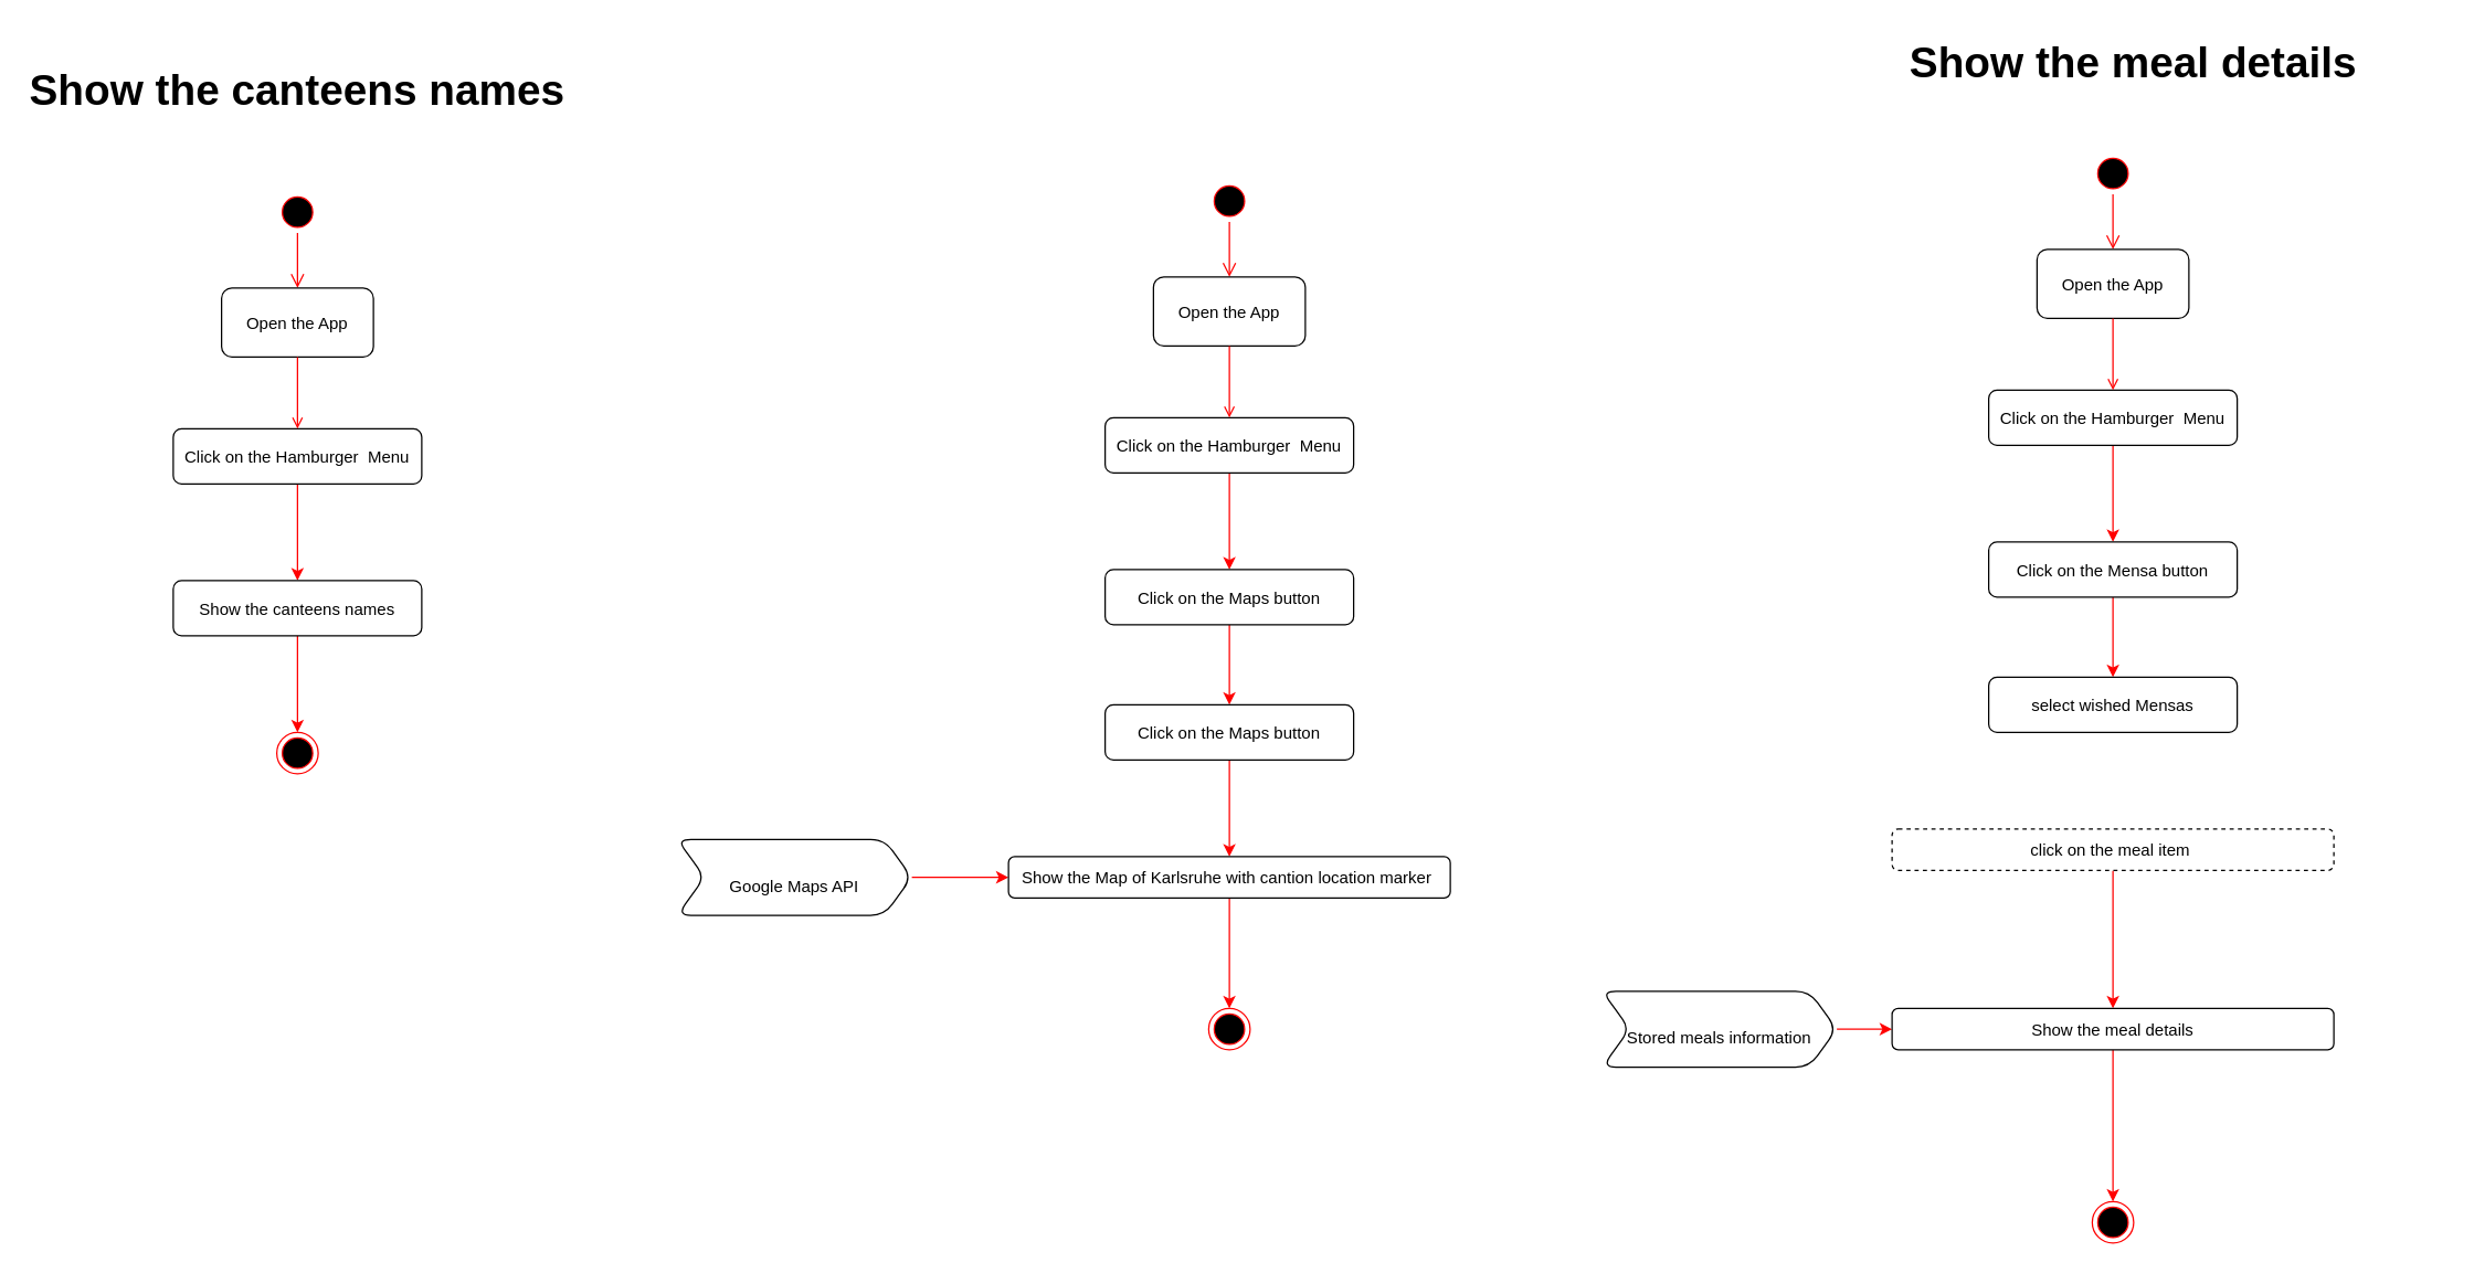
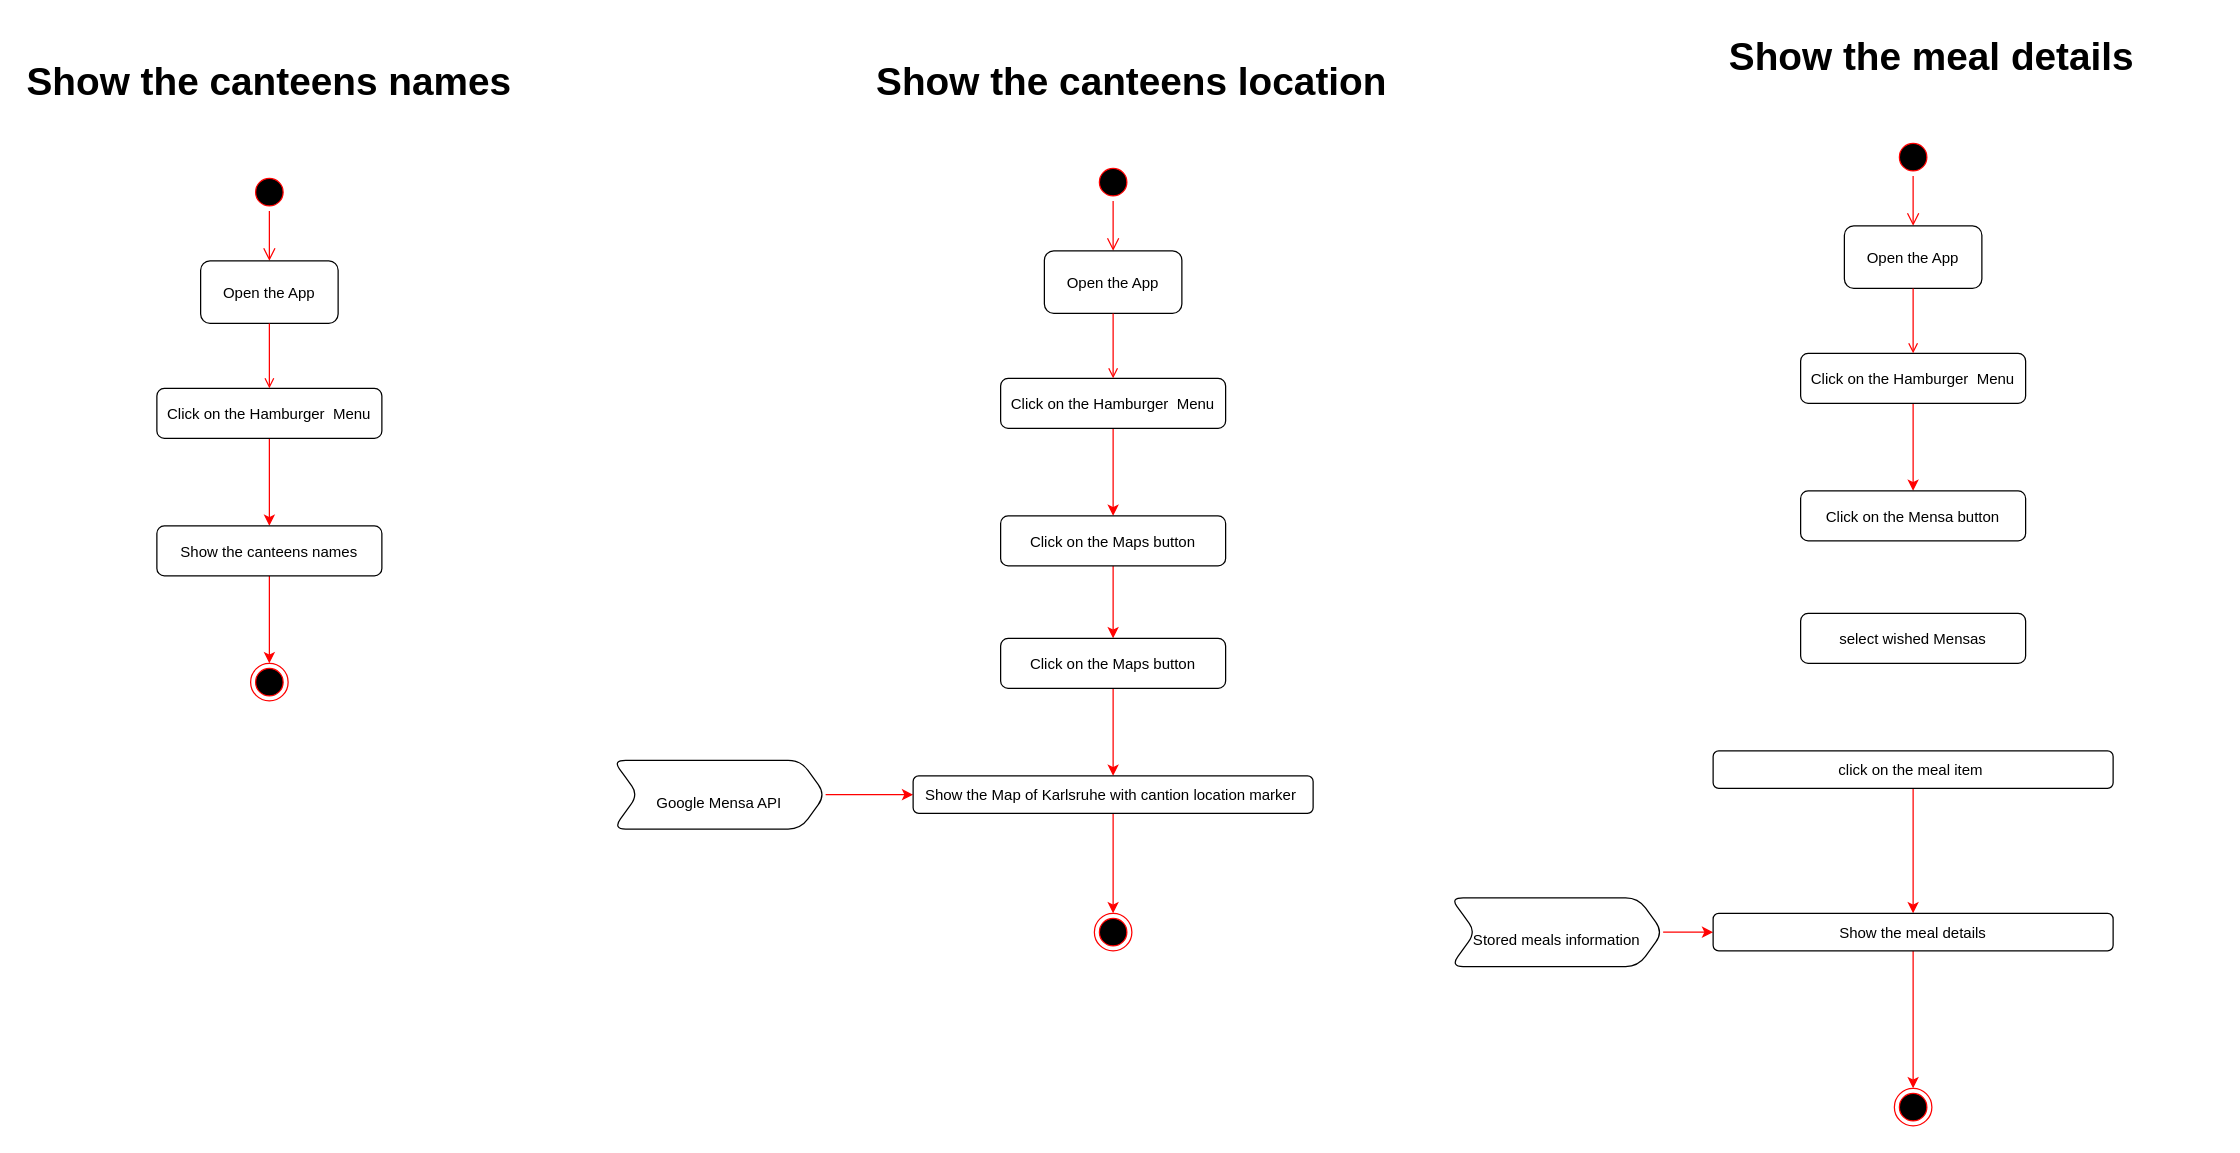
+ <mxCell id="12" value="&lt;b&gt;&lt;font style=&quot;font-size: 31px;&quot;&gt;Show the canteens location&lt;/font&gt;&lt;/b&gt;" style="text;html=1;strokeColor=none;fillColor=none;align=center;verticalAlign=middle;whiteSpace=wrap;rounded=0;" vertex="1" parent="1"><mxGeometry x="680" y="40" width="450" height="50" as="geometry" /></mxCell>
- <mxCell id="35" style="edgeStyle=orthogonalEdgeStyle;rounded=0;orthogonalLoop=1;jettySize=auto;html=1;entryX=0.5;entryY=0;entryDx=0;entryDy=0;strokeColor=#FF0000;fontSize=12;" edge="1" parent="1" source="36" target="37"><mxGeometry relative="1" as="geometry" /></mxCell>
- <mxCell id="41" value="click on the meal item " style="rounded=1;dashed=1;" vertex="1" parent="1"><mxGeometry x="1370" y="600" width="320" height="30" as="geometry" /></mxCell>
+ <mxCell id="41" value="click on the meal item " style="rounded=1;" vertex="1" parent="1"><mxGeometry x="1370" y="600" width="320" height="30" as="geometry" /></mxCell>
- <mxCell id="24" value="&lt;span style=&quot;font-size: 12px;&quot;&gt;Google Maps API&lt;/span&gt;" style="shape=step;perimeter=stepPerimeter;whiteSpace=wrap;html=1;fixedSize=1;rounded=1;fontSize=31;" vertex="1" parent="1"><mxGeometry x="490" y="607.5" width="170" height="55" as="geometry" /></mxCell>
+ <mxCell id="24" value="&lt;span style=&quot;font-size: 12px;&quot;&gt;Google Mensa API&lt;/span&gt;" style="shape=step;perimeter=stepPerimeter;whiteSpace=wrap;html=1;fixedSize=1;rounded=1;fontSize=31;" vertex="1" parent="1"><mxGeometry x="490" y="607.5" width="170" height="55" as="geometry" /></mxCell>
